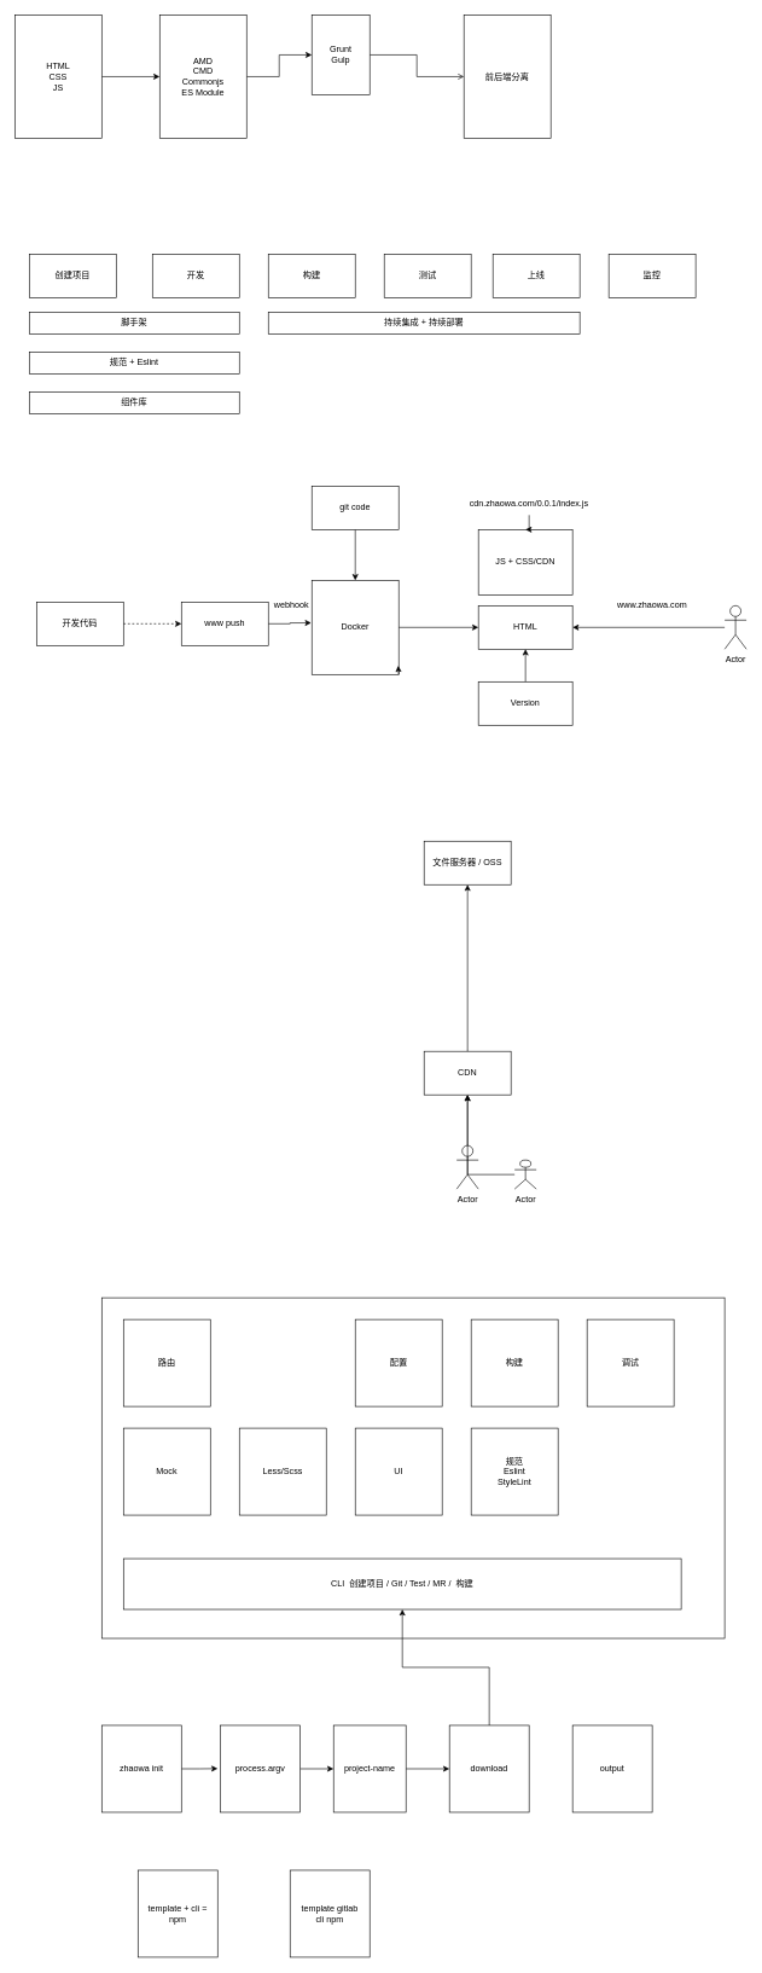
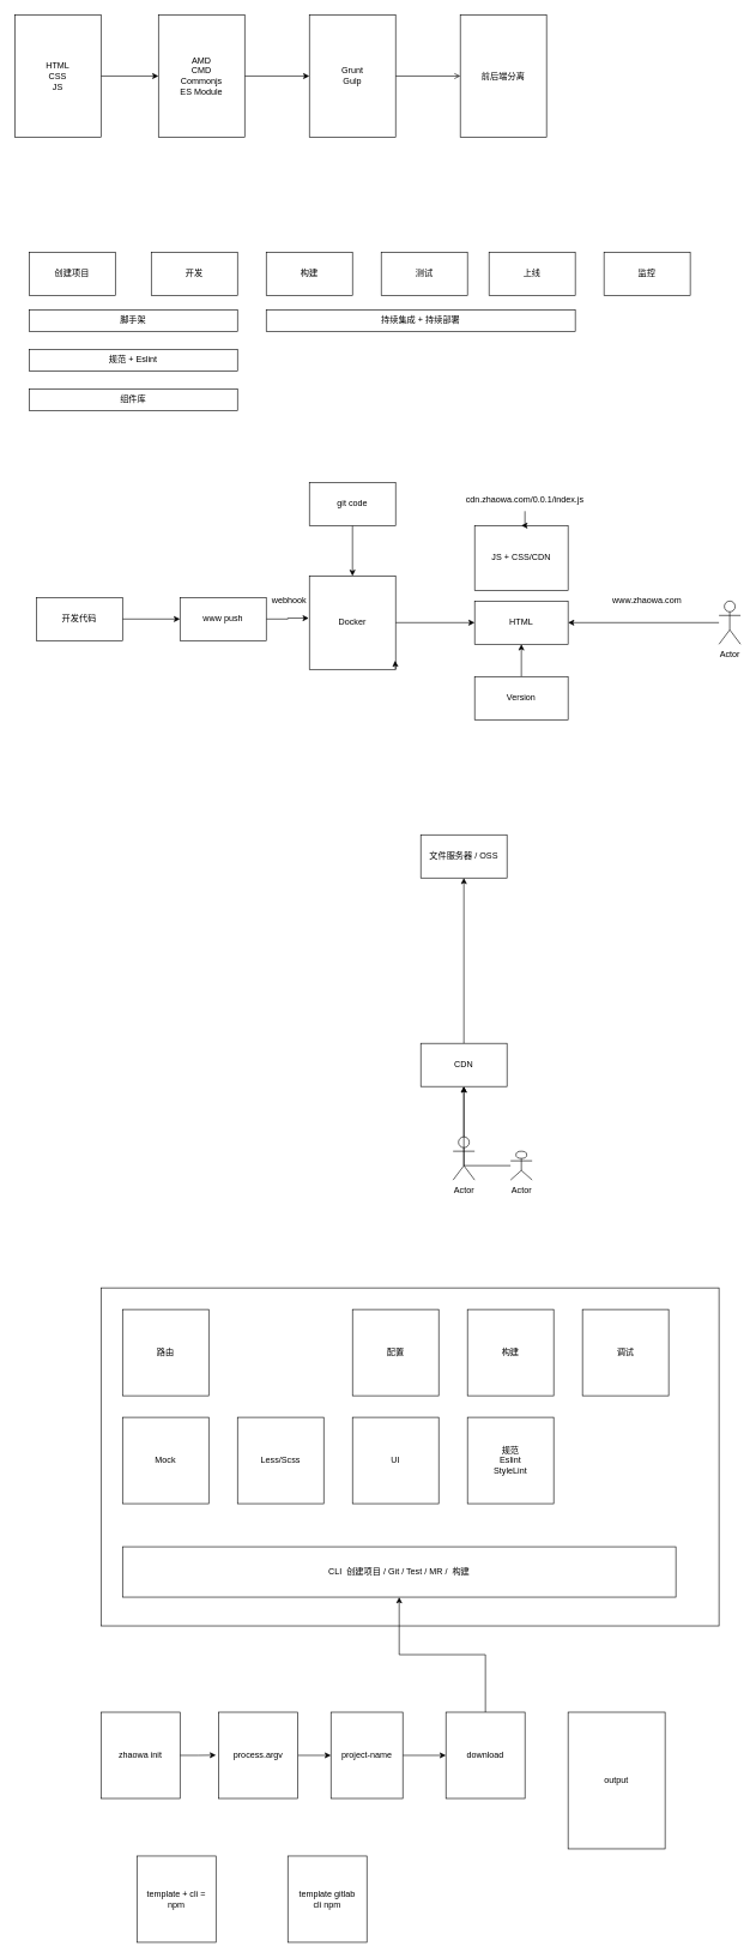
- <mxCell id="7" value="Grunt&lt;br&gt;Gulp" style="rounded=0;whiteSpace=wrap;html=1;" vertex="1" parent="1"><mxGeometry x="430" y="20" width="80" height="110" as="geometry" /></mxCell>
+ <mxCell id="7" value="Grunt&lt;br&gt;Gulp" style="rounded=0;whiteSpace=wrap;html=1;" vertex="1" parent="1"><mxGeometry x="430" y="20" width="120" height="170" as="geometry" /></mxCell>
- <mxCell id="21" style="edgeStyle=orthogonalEdgeStyle;rounded=0;orthogonalLoop=1;jettySize=auto;html=1;exitX=1;exitY=0.5;exitDx=0;exitDy=0;entryX=0;entryY=0.5;entryDx=0;entryDy=0;dashed=1;" edge="1" parent="1" source="22" target="24"><mxGeometry relative="1" as="geometry" /></mxCell>
+ <mxCell id="21" style="edgeStyle=orthogonalEdgeStyle;rounded=0;orthogonalLoop=1;jettySize=auto;html=1;exitX=1;exitY=0.5;exitDx=0;exitDy=0;entryX=0;entryY=0.5;entryDx=0;entryDy=0;" edge="1" parent="1" source="22" target="24"><mxGeometry relative="1" as="geometry" /></mxCell>
- <mxCell id="65" value="output" style="rounded=0;whiteSpace=wrap;html=1;" vertex="1" parent="1"><mxGeometry x="790" y="2380" width="110" height="120" as="geometry" /></mxCell>
+ <mxCell id="65" value="output" style="rounded=0;whiteSpace=wrap;html=1;" vertex="1" parent="1"><mxGeometry x="790" y="2380" width="135" height="190" as="geometry" /></mxCell>
